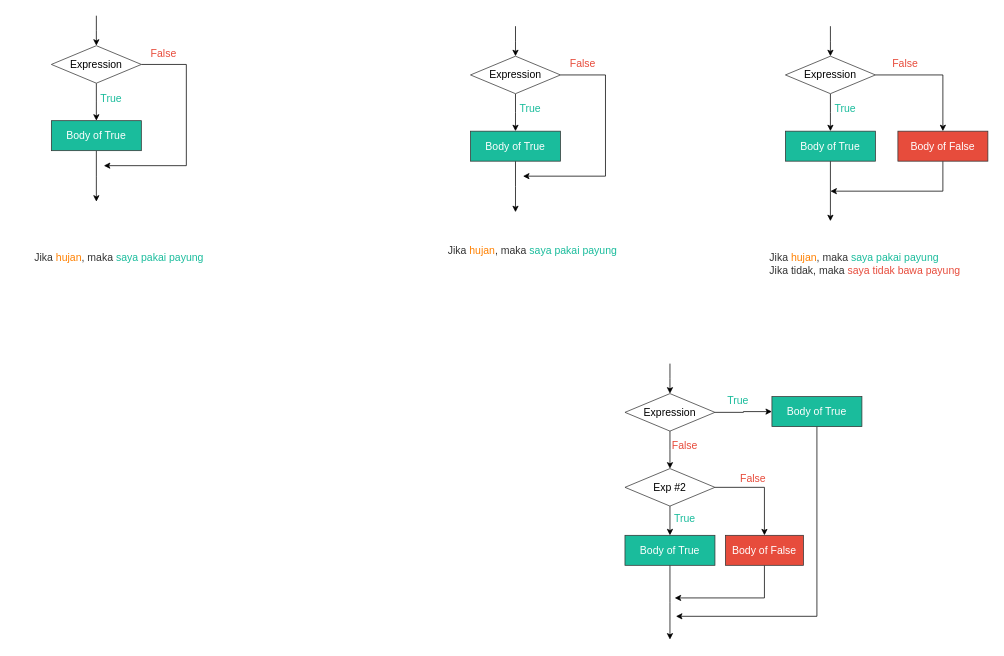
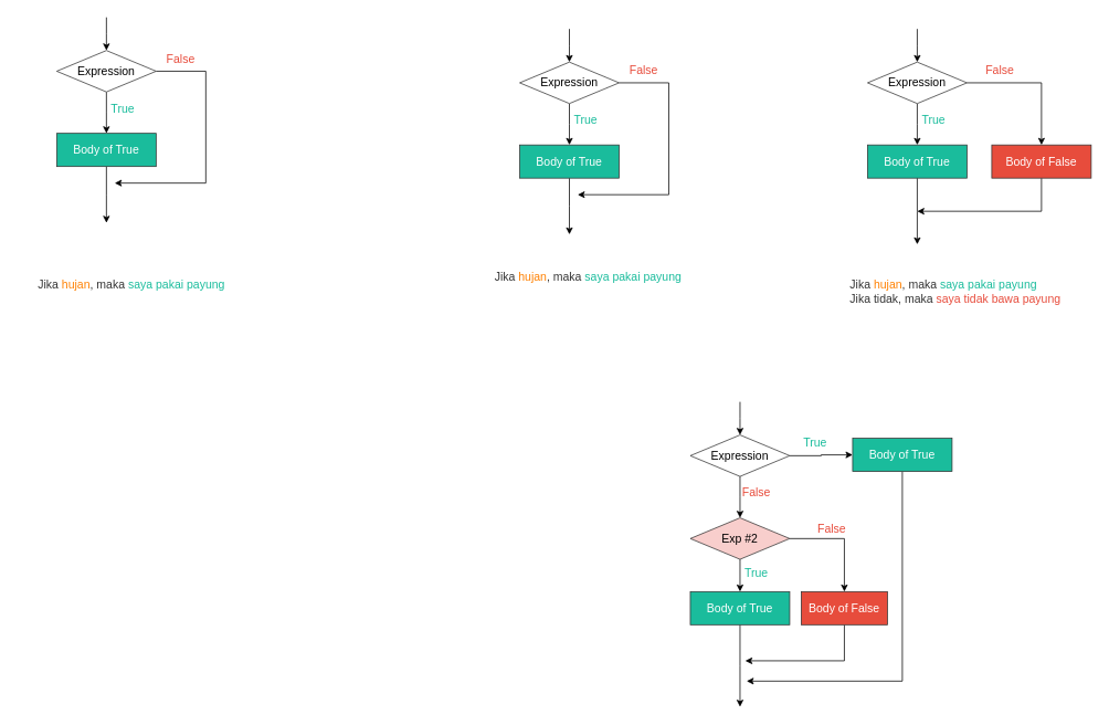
- <mxCell id="43" value="Exp #2" style="rhombus;whiteSpace=wrap;html=1;fontSize=14;strokeColor=#333333;" vertex="1" parent="1"><mxGeometry x="833" y="624" width="120" height="50" as="geometry" /></mxCell>
+ <mxCell id="43" value="Exp #2" style="rhombus;whiteSpace=wrap;html=1;fontSize=14;strokeColor=#333333;fillColor=#f8cecc;" vertex="1" parent="1"><mxGeometry x="833" y="624" width="120" height="50" as="geometry" /></mxCell>
